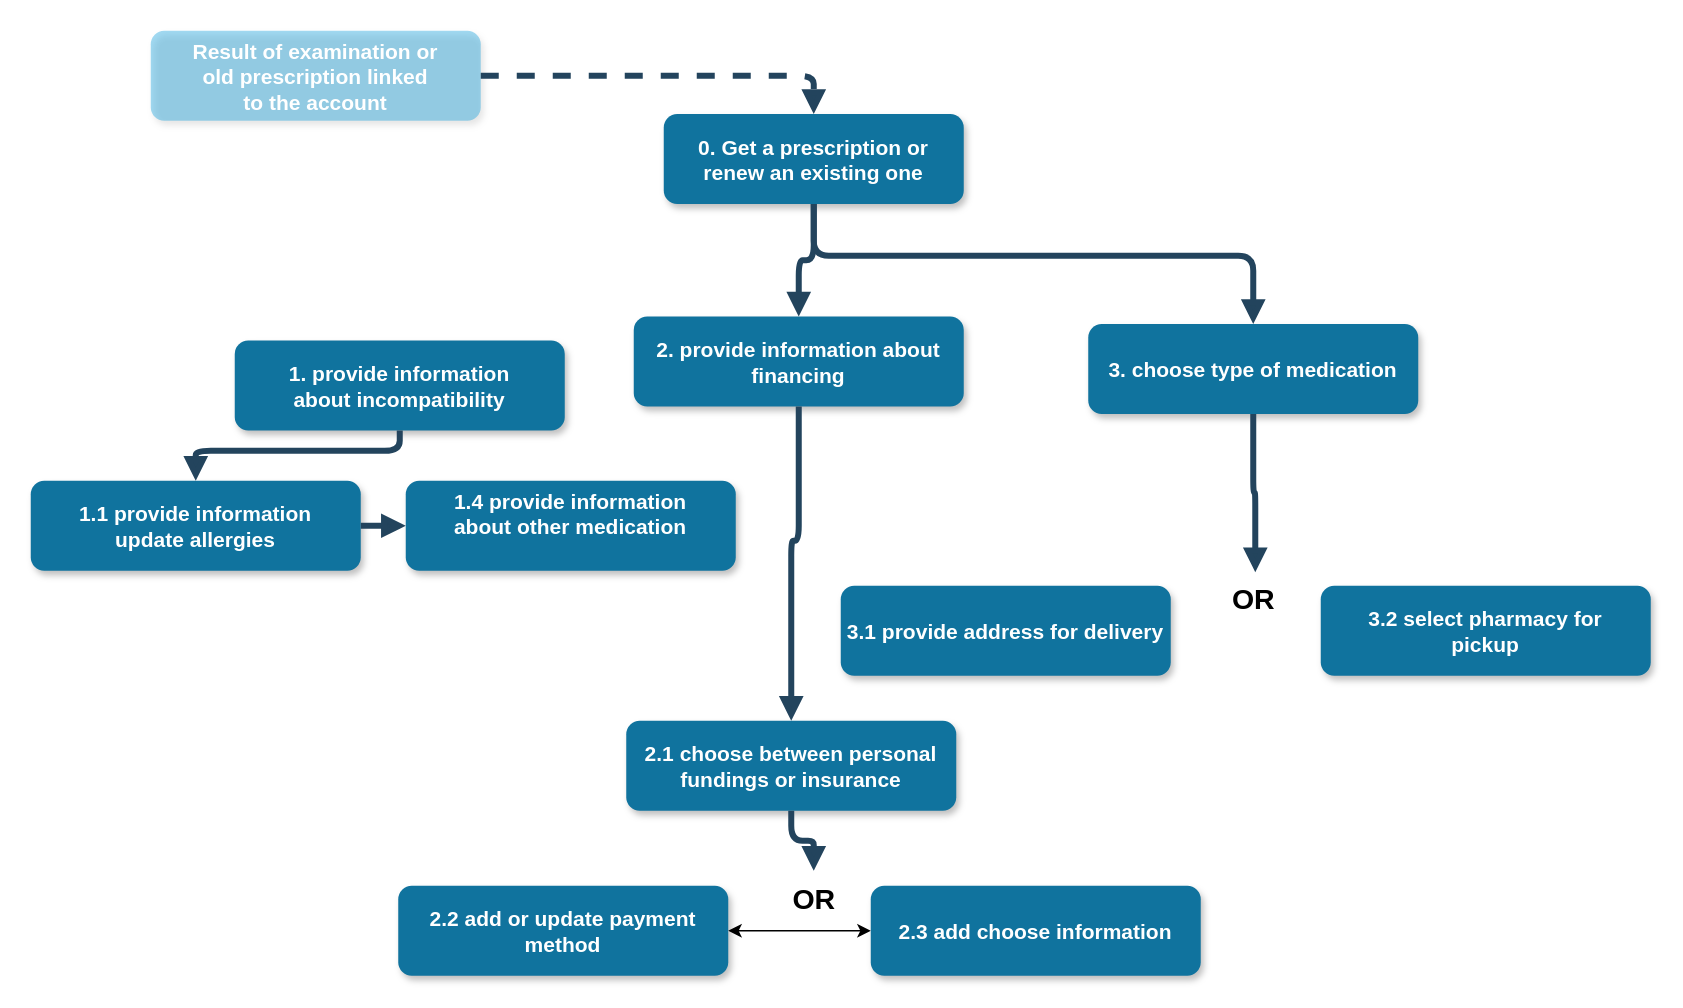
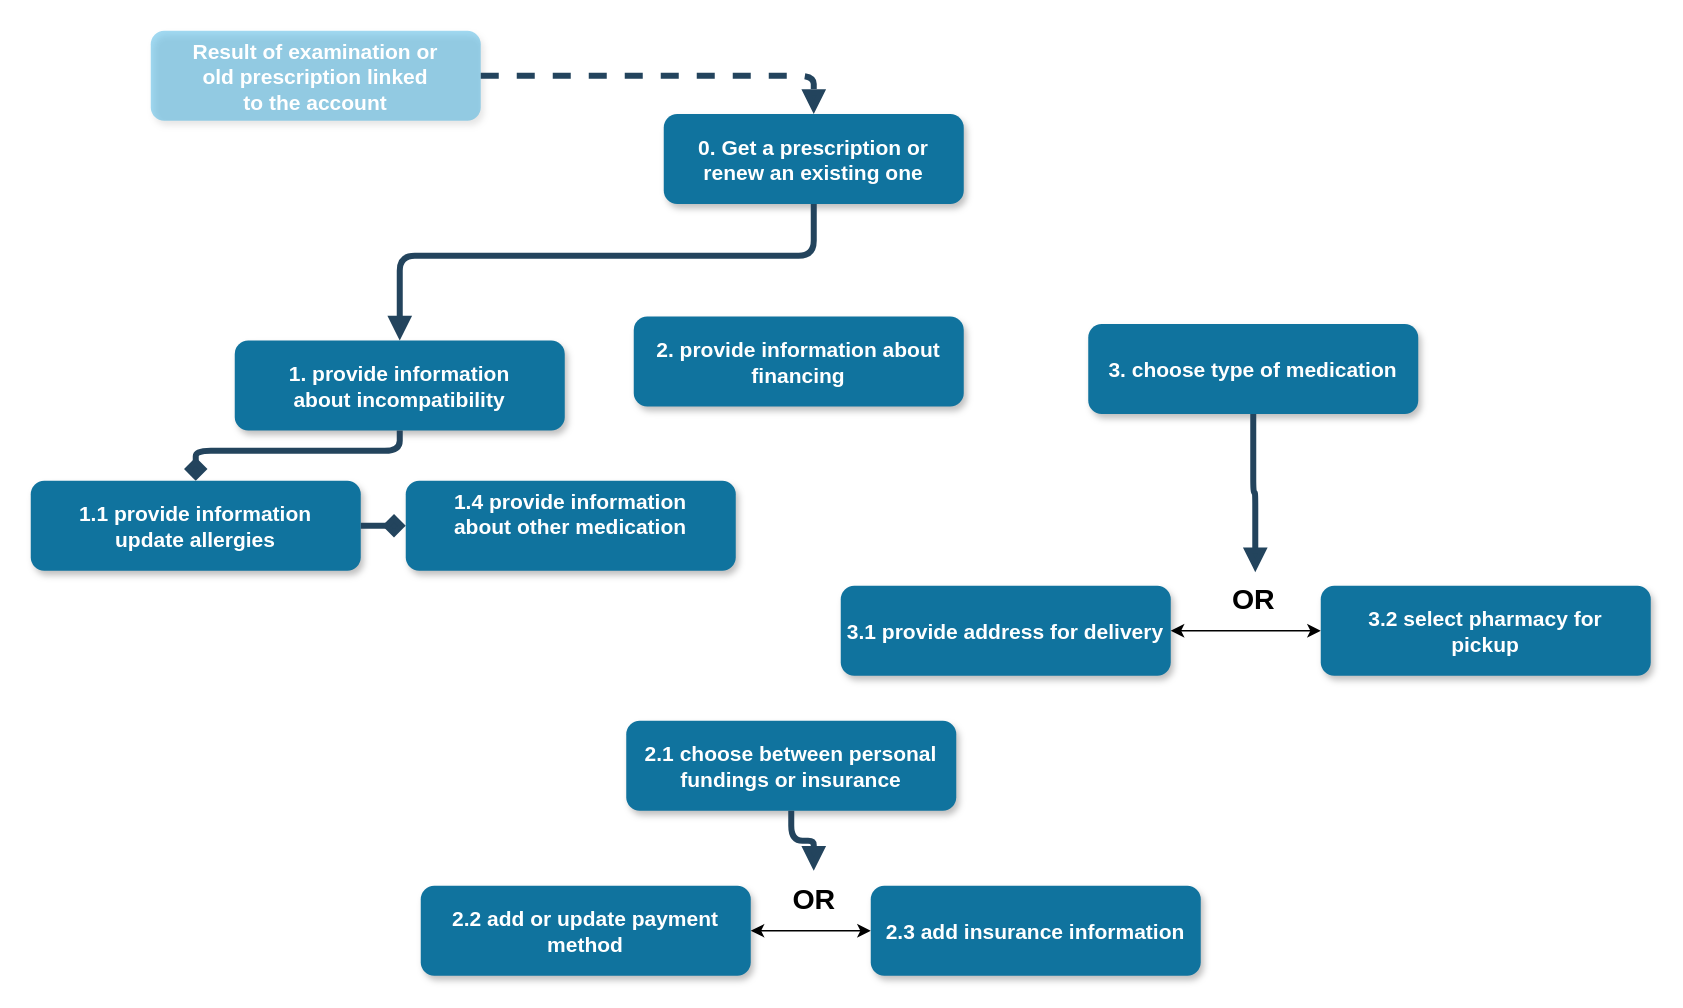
+ <mxCell id="17" value="" style="edgeStyle=elbowEdgeStyle;elbow=vertical;strokeWidth=4;endArrow=block;endFill=1;fontStyle=1;strokeColor=#23445D;entryX=0.5;entryY=0;entryDx=0;entryDy=0;exitX=0.5;exitY=1;exitDx=0;exitDy=0;" edge="1" parent="1" source="2" target="5"><mxGeometry x="242" y="155.5" width="100" height="100" as="geometry"><mxPoint x="700" y="-10" as="sourcePoint" /><mxPoint x="1070" y="50" as="targetPoint" /><Array as="points"><mxPoint x="410" y="170" /><mxPoint x="1020" y="270" /></Array></mxGeometry></mxCell>
- <mxCell id="16" value="" style="edgeStyle=elbowEdgeStyle;elbow=vertical;strokeWidth=4;endArrow=block;endFill=1;fontStyle=1;strokeColor=#23445D;entryX=0.5;entryY=0;entryDx=0;entryDy=0;exitX=0.5;exitY=1;exitDx=0;exitDy=0;" edge="1" parent="1" source="2" target="10"><mxGeometry x="232" y="145.5" width="100" height="100" as="geometry"><mxPoint x="680" y="170" as="sourcePoint" /><mxPoint x="1060" y="40" as="targetPoint" /><Array as="points"><mxPoint x="680" y="170" /><mxPoint x="1010" y="260" /></Array></mxGeometry></mxCell>
- <mxCell id="4" value="" style="edgeStyle=elbowEdgeStyle;elbow=vertical;strokeWidth=4;endArrow=block;endFill=1;fontStyle=1;strokeColor=#23445D;" parent="1" source="2" target="3" edge="1"><mxGeometry x="22" y="165.5" width="100" height="100" as="geometry"><mxPoint x="-208" y="135.5" as="sourcePoint" /><mxPoint x="-108" y="35.5" as="targetPoint" /></mxGeometry></mxCell>
- <mxCell id="18" value="" style="edgeStyle=elbowEdgeStyle;elbow=vertical;strokeWidth=4;endArrow=block;endFill=1;fontStyle=1;strokeColor=#23445D;entryX=0.5;entryY=0;entryDx=0;entryDy=0;exitX=0.5;exitY=1;exitDx=0;exitDy=0;" edge="1" parent="1" source="5" target="8"><mxGeometry x="252" y="165.5" width="100" height="100" as="geometry"><mxPoint x="710" y="0" as="sourcePoint" /><mxPoint x="1080" y="60" as="targetPoint" /><Array as="points"><mxPoint x="180" y="300" /><mxPoint x="1030" y="280" /></Array></mxGeometry></mxCell>
+ <mxCell id="18" value="" style="edgeStyle=elbowEdgeStyle;elbow=vertical;strokeWidth=4;endArrow=diamond;endFill=1;fontStyle=1;strokeColor=#23445D;entryX=0.5;entryY=0;entryDx=0;entryDy=0;exitX=0.5;exitY=1;exitDx=0;exitDy=0;" edge="1" parent="1" source="5" target="8"><mxGeometry x="252" y="165.5" width="100" height="100" as="geometry"><mxPoint x="710" y="0" as="sourcePoint" /><mxPoint x="1080" y="60" as="targetPoint" /><Array as="points"><mxPoint x="180" y="300" /><mxPoint x="1030" y="280" /></Array></mxGeometry></mxCell>
- <mxCell id="19" value="" style="edgeStyle=elbowEdgeStyle;elbow=vertical;strokeWidth=4;endArrow=block;endFill=1;fontStyle=1;strokeColor=#23445D;exitX=1;exitY=0.5;exitDx=0;exitDy=0;entryX=0;entryY=0.5;entryDx=0;entryDy=0;" edge="1" parent="1" source="8" target="9"><mxGeometry x="262" y="175.5" width="100" height="100" as="geometry"><mxPoint x="720" y="10" as="sourcePoint" /><mxPoint x="1090" y="70" as="targetPoint" /><Array as="points" /></mxGeometry></mxCell>
+ <mxCell id="19" value="" style="edgeStyle=elbowEdgeStyle;elbow=vertical;strokeWidth=4;endArrow=diamond;endFill=1;fontStyle=1;strokeColor=#23445D;exitX=1;exitY=0.5;exitDx=0;exitDy=0;entryX=0;entryY=0.5;entryDx=0;entryDy=0;" edge="1" parent="1" source="8" target="9"><mxGeometry x="262" y="175.5" width="100" height="100" as="geometry"><mxPoint x="720" y="10" as="sourcePoint" /><mxPoint x="1090" y="70" as="targetPoint" /><Array as="points" /></mxGeometry></mxCell>
- <mxCell id="21" value="" style="edgeStyle=elbowEdgeStyle;elbow=vertical;strokeWidth=4;endArrow=block;endFill=1;fontStyle=1;strokeColor=#23445D;exitX=0.5;exitY=1;exitDx=0;exitDy=0;entryX=0.5;entryY=0;entryDx=0;entryDy=0;" edge="1" parent="1" source="3" target="20"><mxGeometry x="232" y="145.5" width="100" height="100" as="geometry"><mxPoint x="690" y="-20" as="sourcePoint" /><mxPoint x="1060" y="40" as="targetPoint" /><Array as="points"><mxPoint x="532" y="360" /><mxPoint x="1010" y="260" /></Array></mxGeometry></mxCell>
+ <mxCell id="14" value="" style="endArrow=classic;startArrow=classic;html=1;rounded=0;fontSize=19;entryX=0;entryY=0.5;entryDx=0;entryDy=0;exitX=1;exitY=0.5;exitDx=0;exitDy=0;" edge="1" parent="1" source="11" target="12"><mxGeometry width="50" height="50" relative="1" as="geometry"><mxPoint x="500" y="420" as="sourcePoint" /><mxPoint x="550" y="370" as="targetPoint" /></mxGeometry></mxCell>
- <mxCell id="22" value="2.2 add or update payment&#10;method" style="rounded=1;fillColor=#10739E;strokeColor=none;shadow=1;gradientColor=none;fontStyle=1;fontColor=#FFFFFF;fontSize=14;" vertex="1" parent="1"><mxGeometry x="265" y="590" width="220" height="60" as="geometry" /></mxCell>
+ <mxCell id="22" value="2.2 add or update payment&#10;method" style="rounded=1;fillColor=#10739E;strokeColor=none;shadow=1;gradientColor=none;fontStyle=1;fontColor=#FFFFFF;fontSize=14;" vertex="1" parent="1"><mxGeometry x="280" y="590" width="220" height="60" as="geometry" /></mxCell>
- <mxCell id="23" value="2.3 add choose information" style="rounded=1;fillColor=#10739E;strokeColor=none;shadow=1;gradientColor=none;fontStyle=1;fontColor=#FFFFFF;fontSize=14;" vertex="1" parent="1"><mxGeometry x="580" y="590" width="220" height="60" as="geometry" /></mxCell>
+ <mxCell id="23" value="2.3 add insurance information" style="rounded=1;fillColor=#10739E;strokeColor=none;shadow=1;gradientColor=none;fontStyle=1;fontColor=#FFFFFF;fontSize=14;" vertex="1" parent="1"><mxGeometry x="580" y="590" width="220" height="60" as="geometry" /></mxCell>
